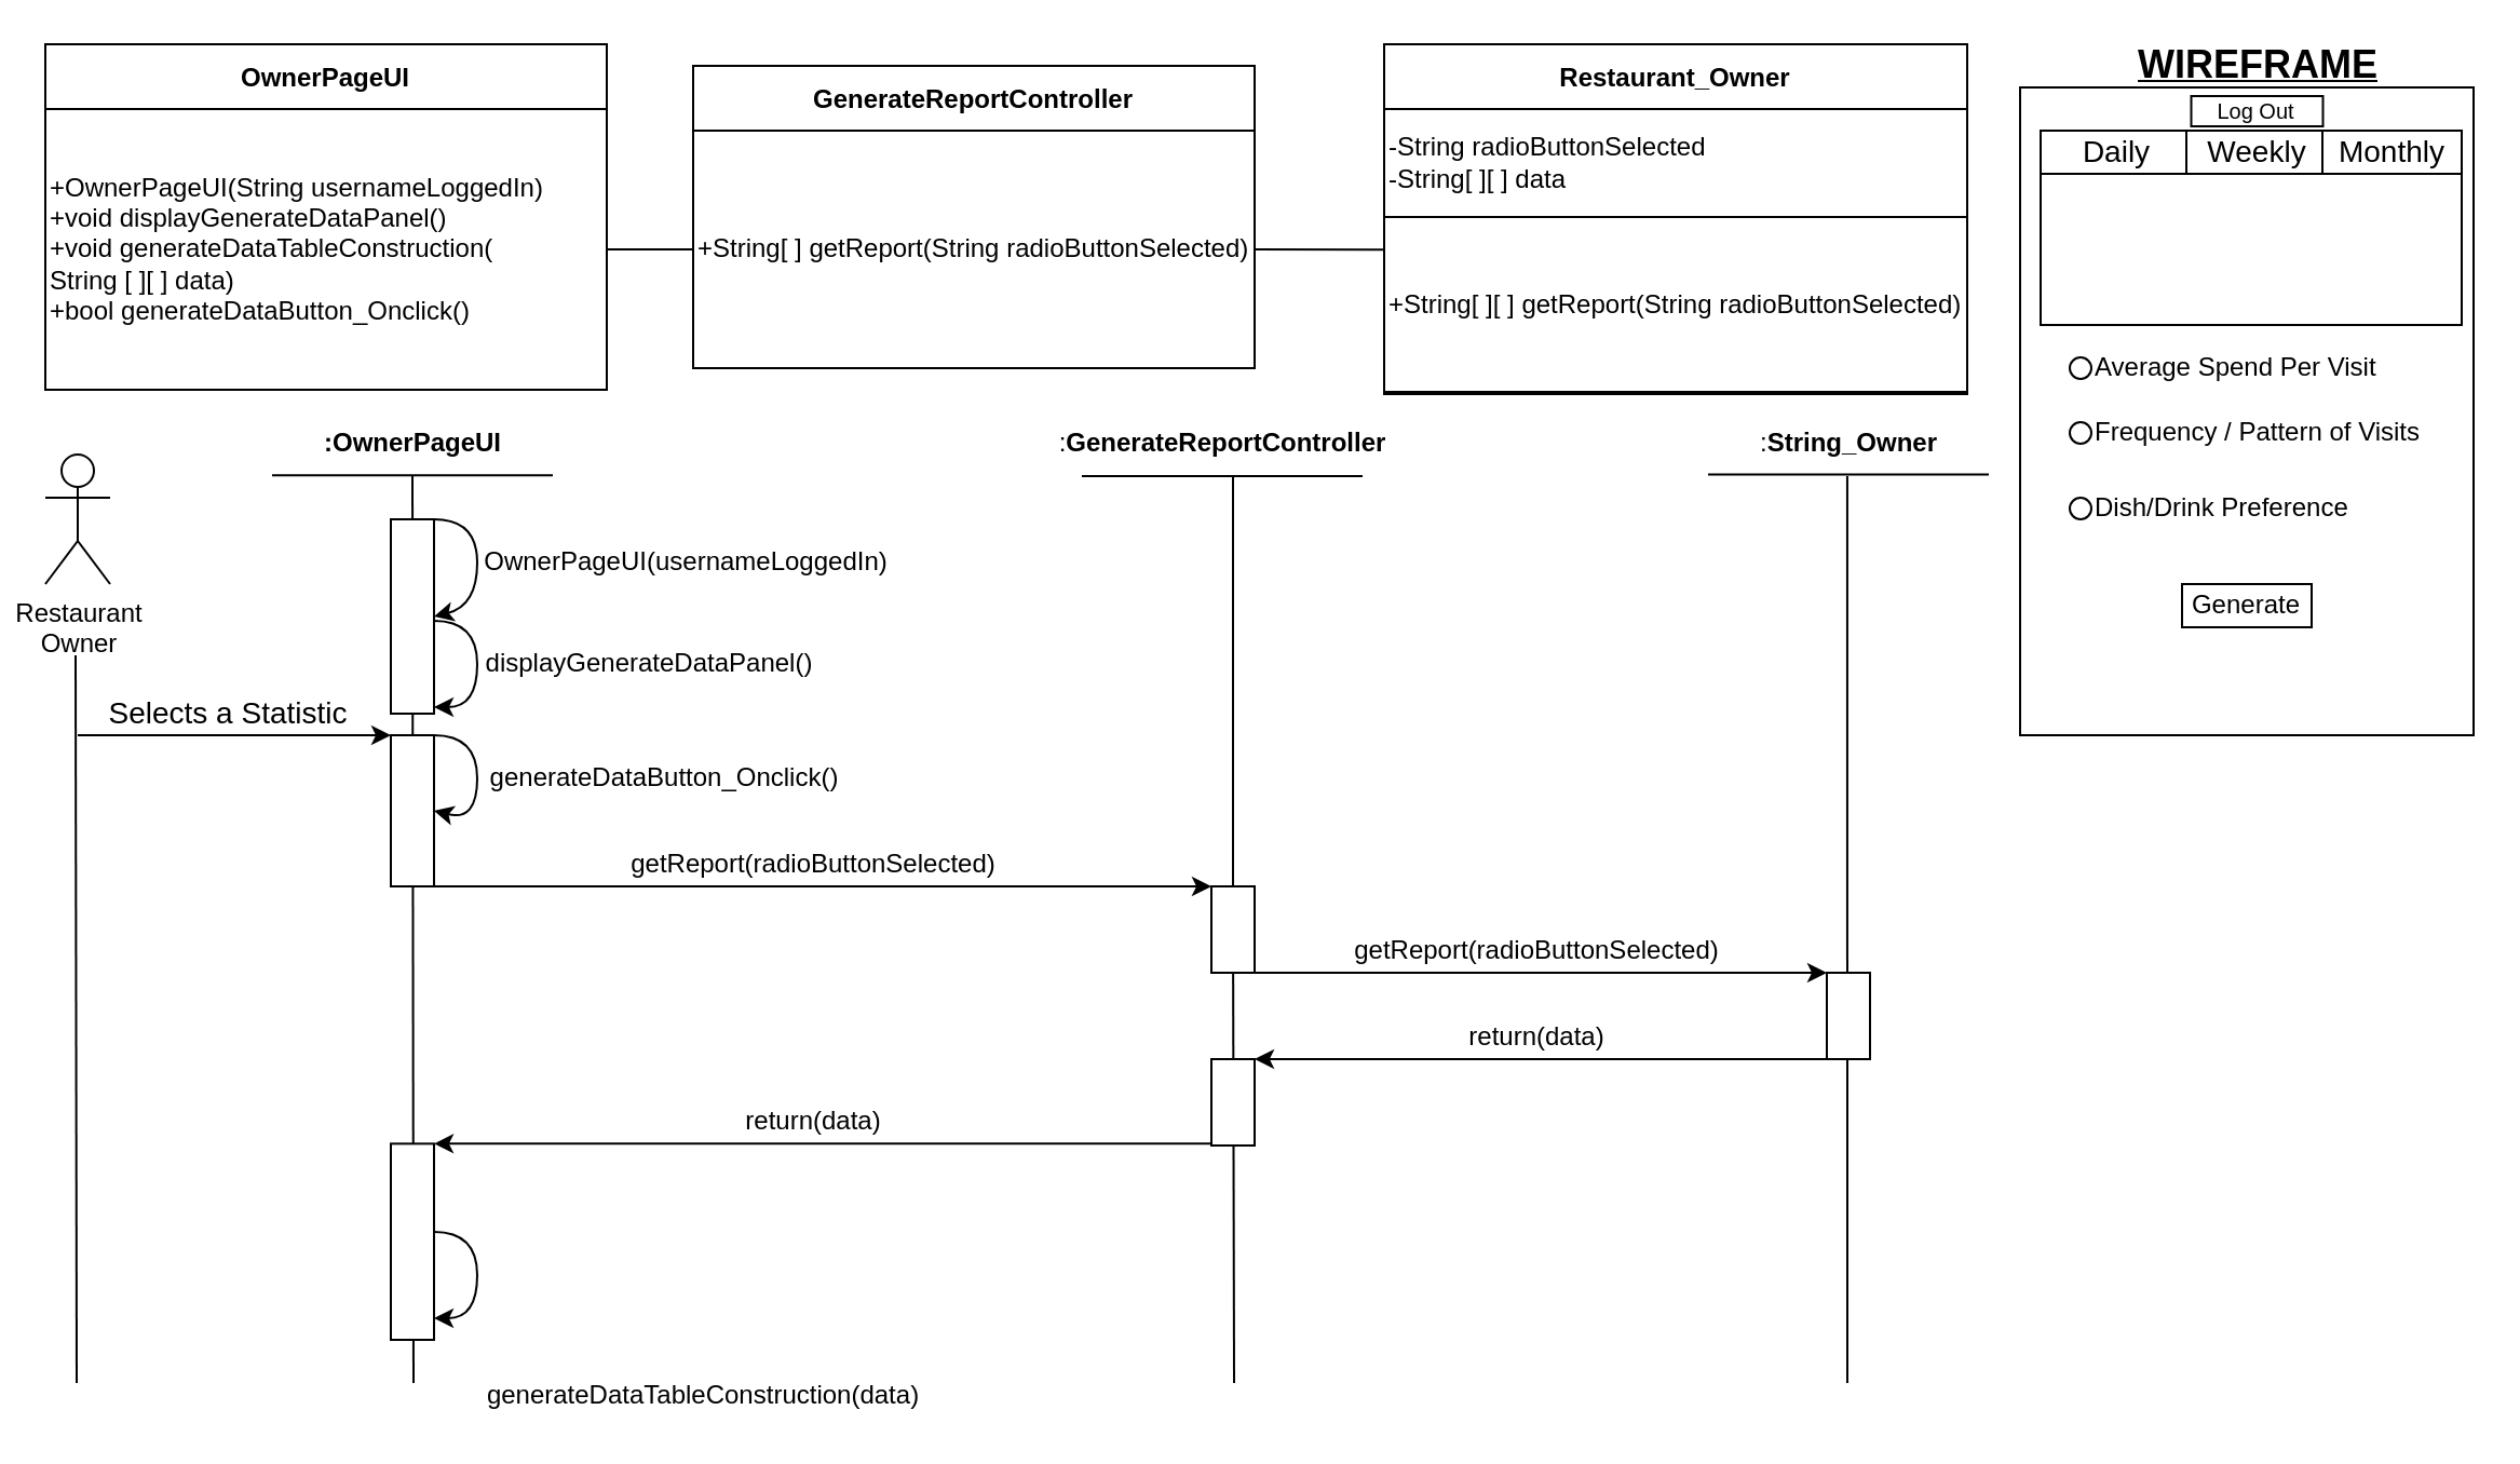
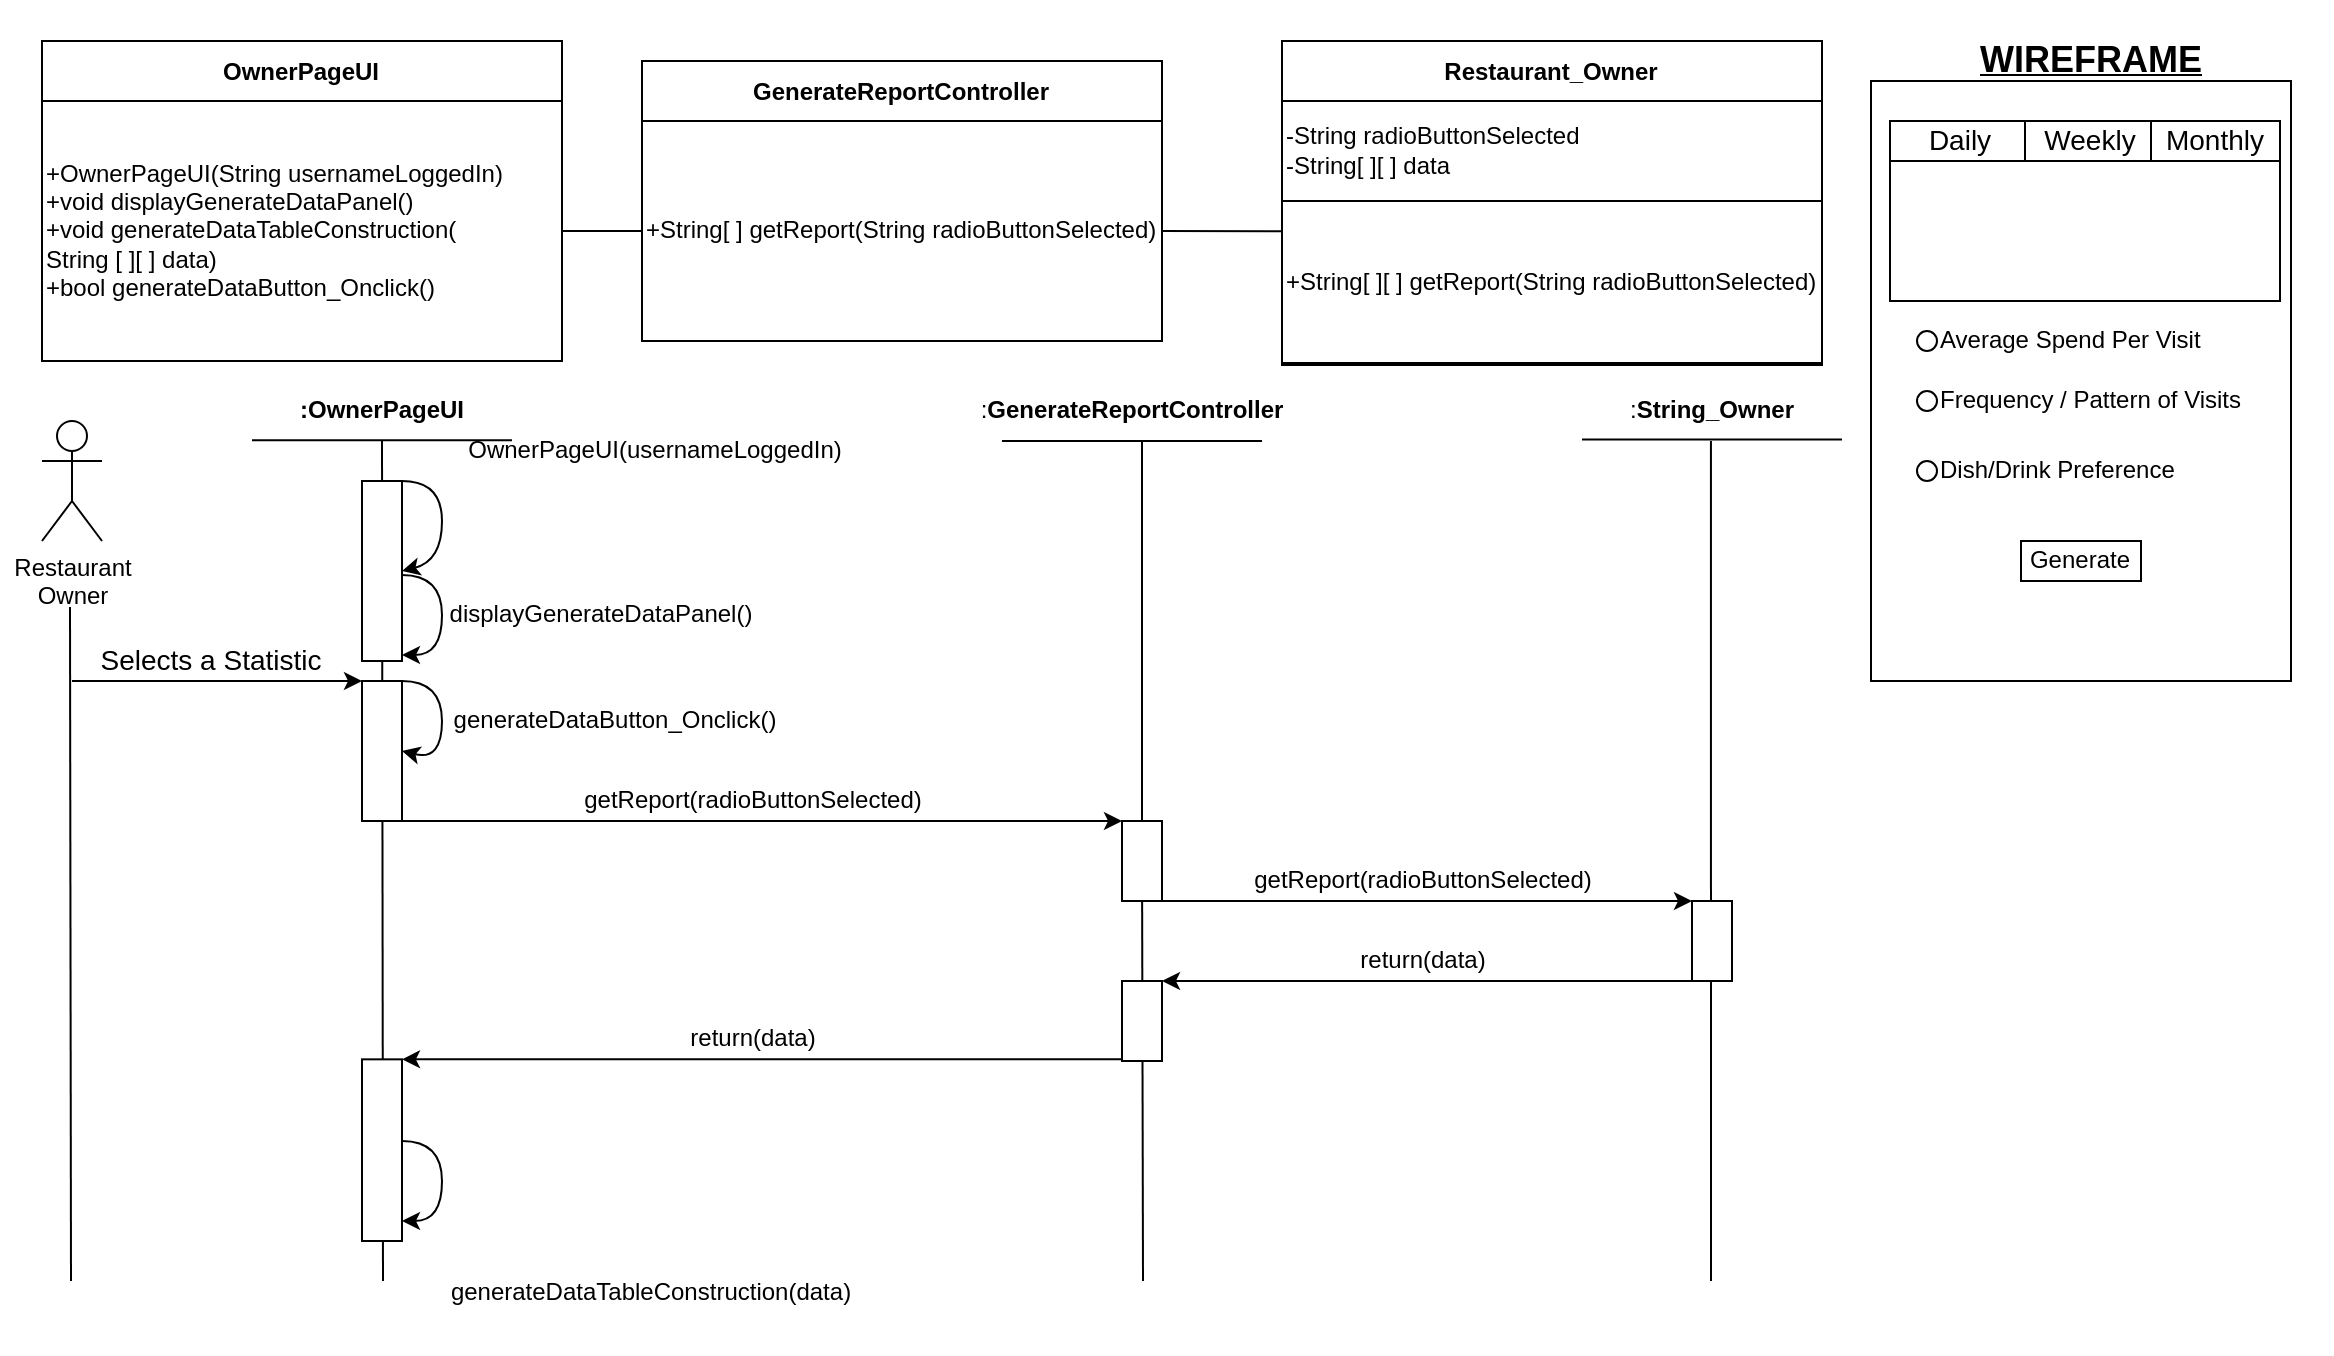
- <mxCell id="41" value="&lt;font style=&quot;font-size: 10px&quot;&gt;Log Out&lt;/font&gt;" style="rounded=0;whiteSpace=wrap;html=1;labelBackgroundColor=none;fillColor=default;" parent="1" vertex="1"><mxGeometry x="1014.25" y="44" width="61" height="14" as="geometry" /></mxCell>
- <mxCell id="22" value="OwnerPageUI(usernameLoggedIn)" style="text;html=1;align=center;verticalAlign=middle;resizable=0;points=[];autosize=1;strokeColor=none;fillColor=none;" parent="1" vertex="1"><mxGeometry x="216.5" y="250" width="200" height="20" as="geometry" /></mxCell>
+ <mxCell id="22" value="OwnerPageUI(usernameLoggedIn)" style="text;html=1;align=center;verticalAlign=middle;resizable=0;points=[];autosize=1;strokeColor=none;fillColor=none;" parent="1" vertex="1"><mxGeometry x="226.5" y="215" width="200" height="20" as="geometry" /></mxCell>
